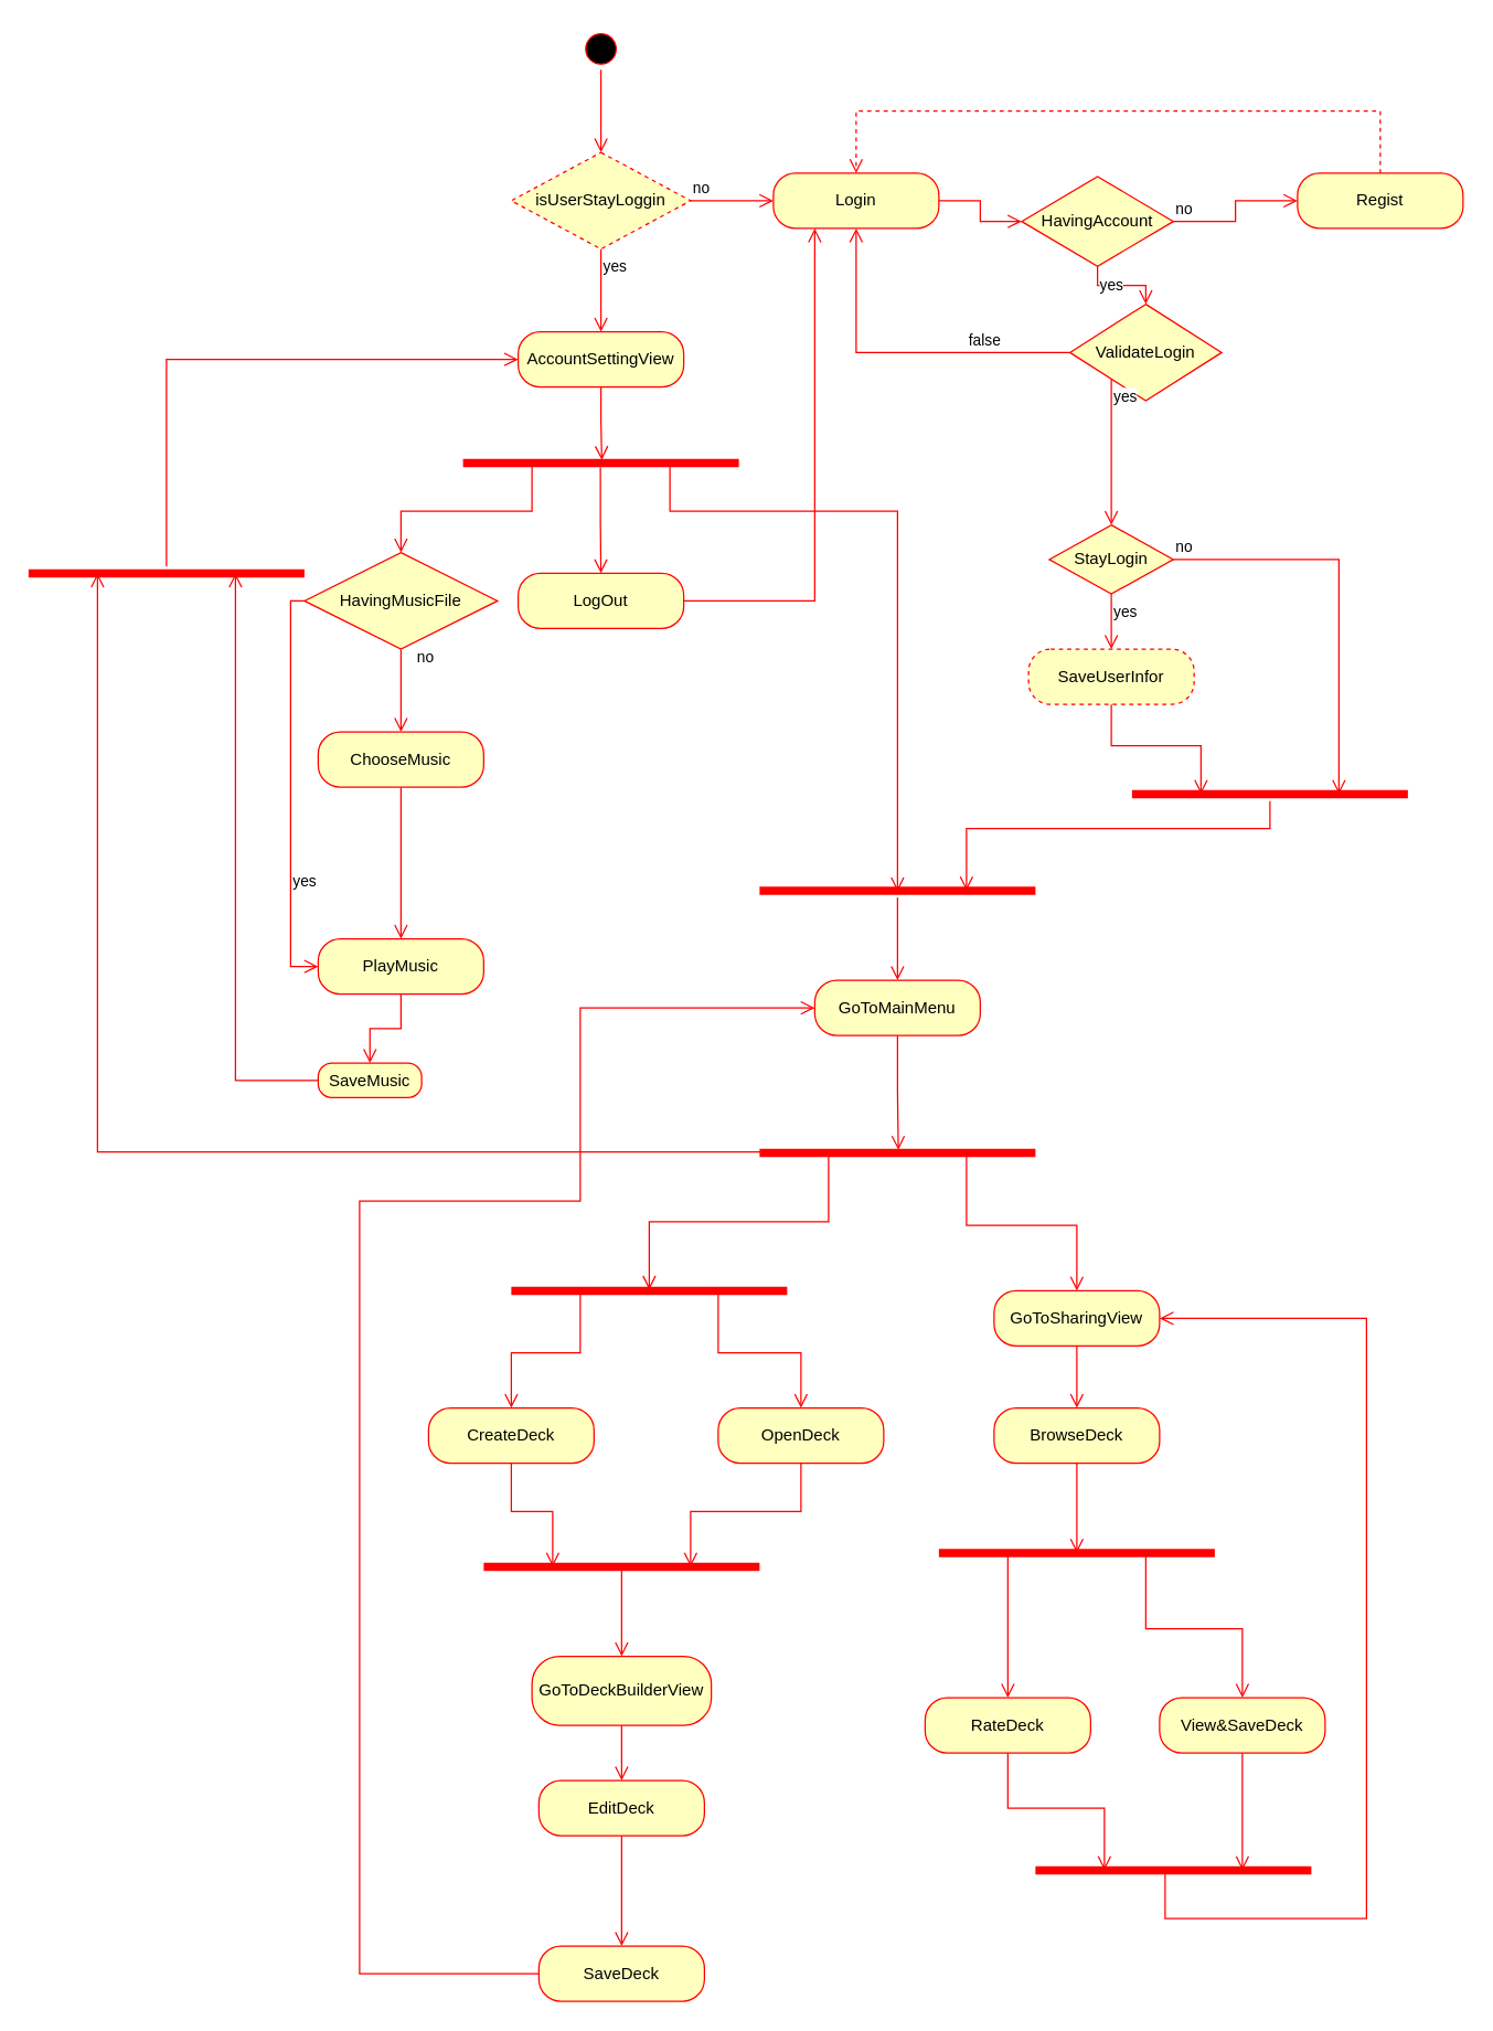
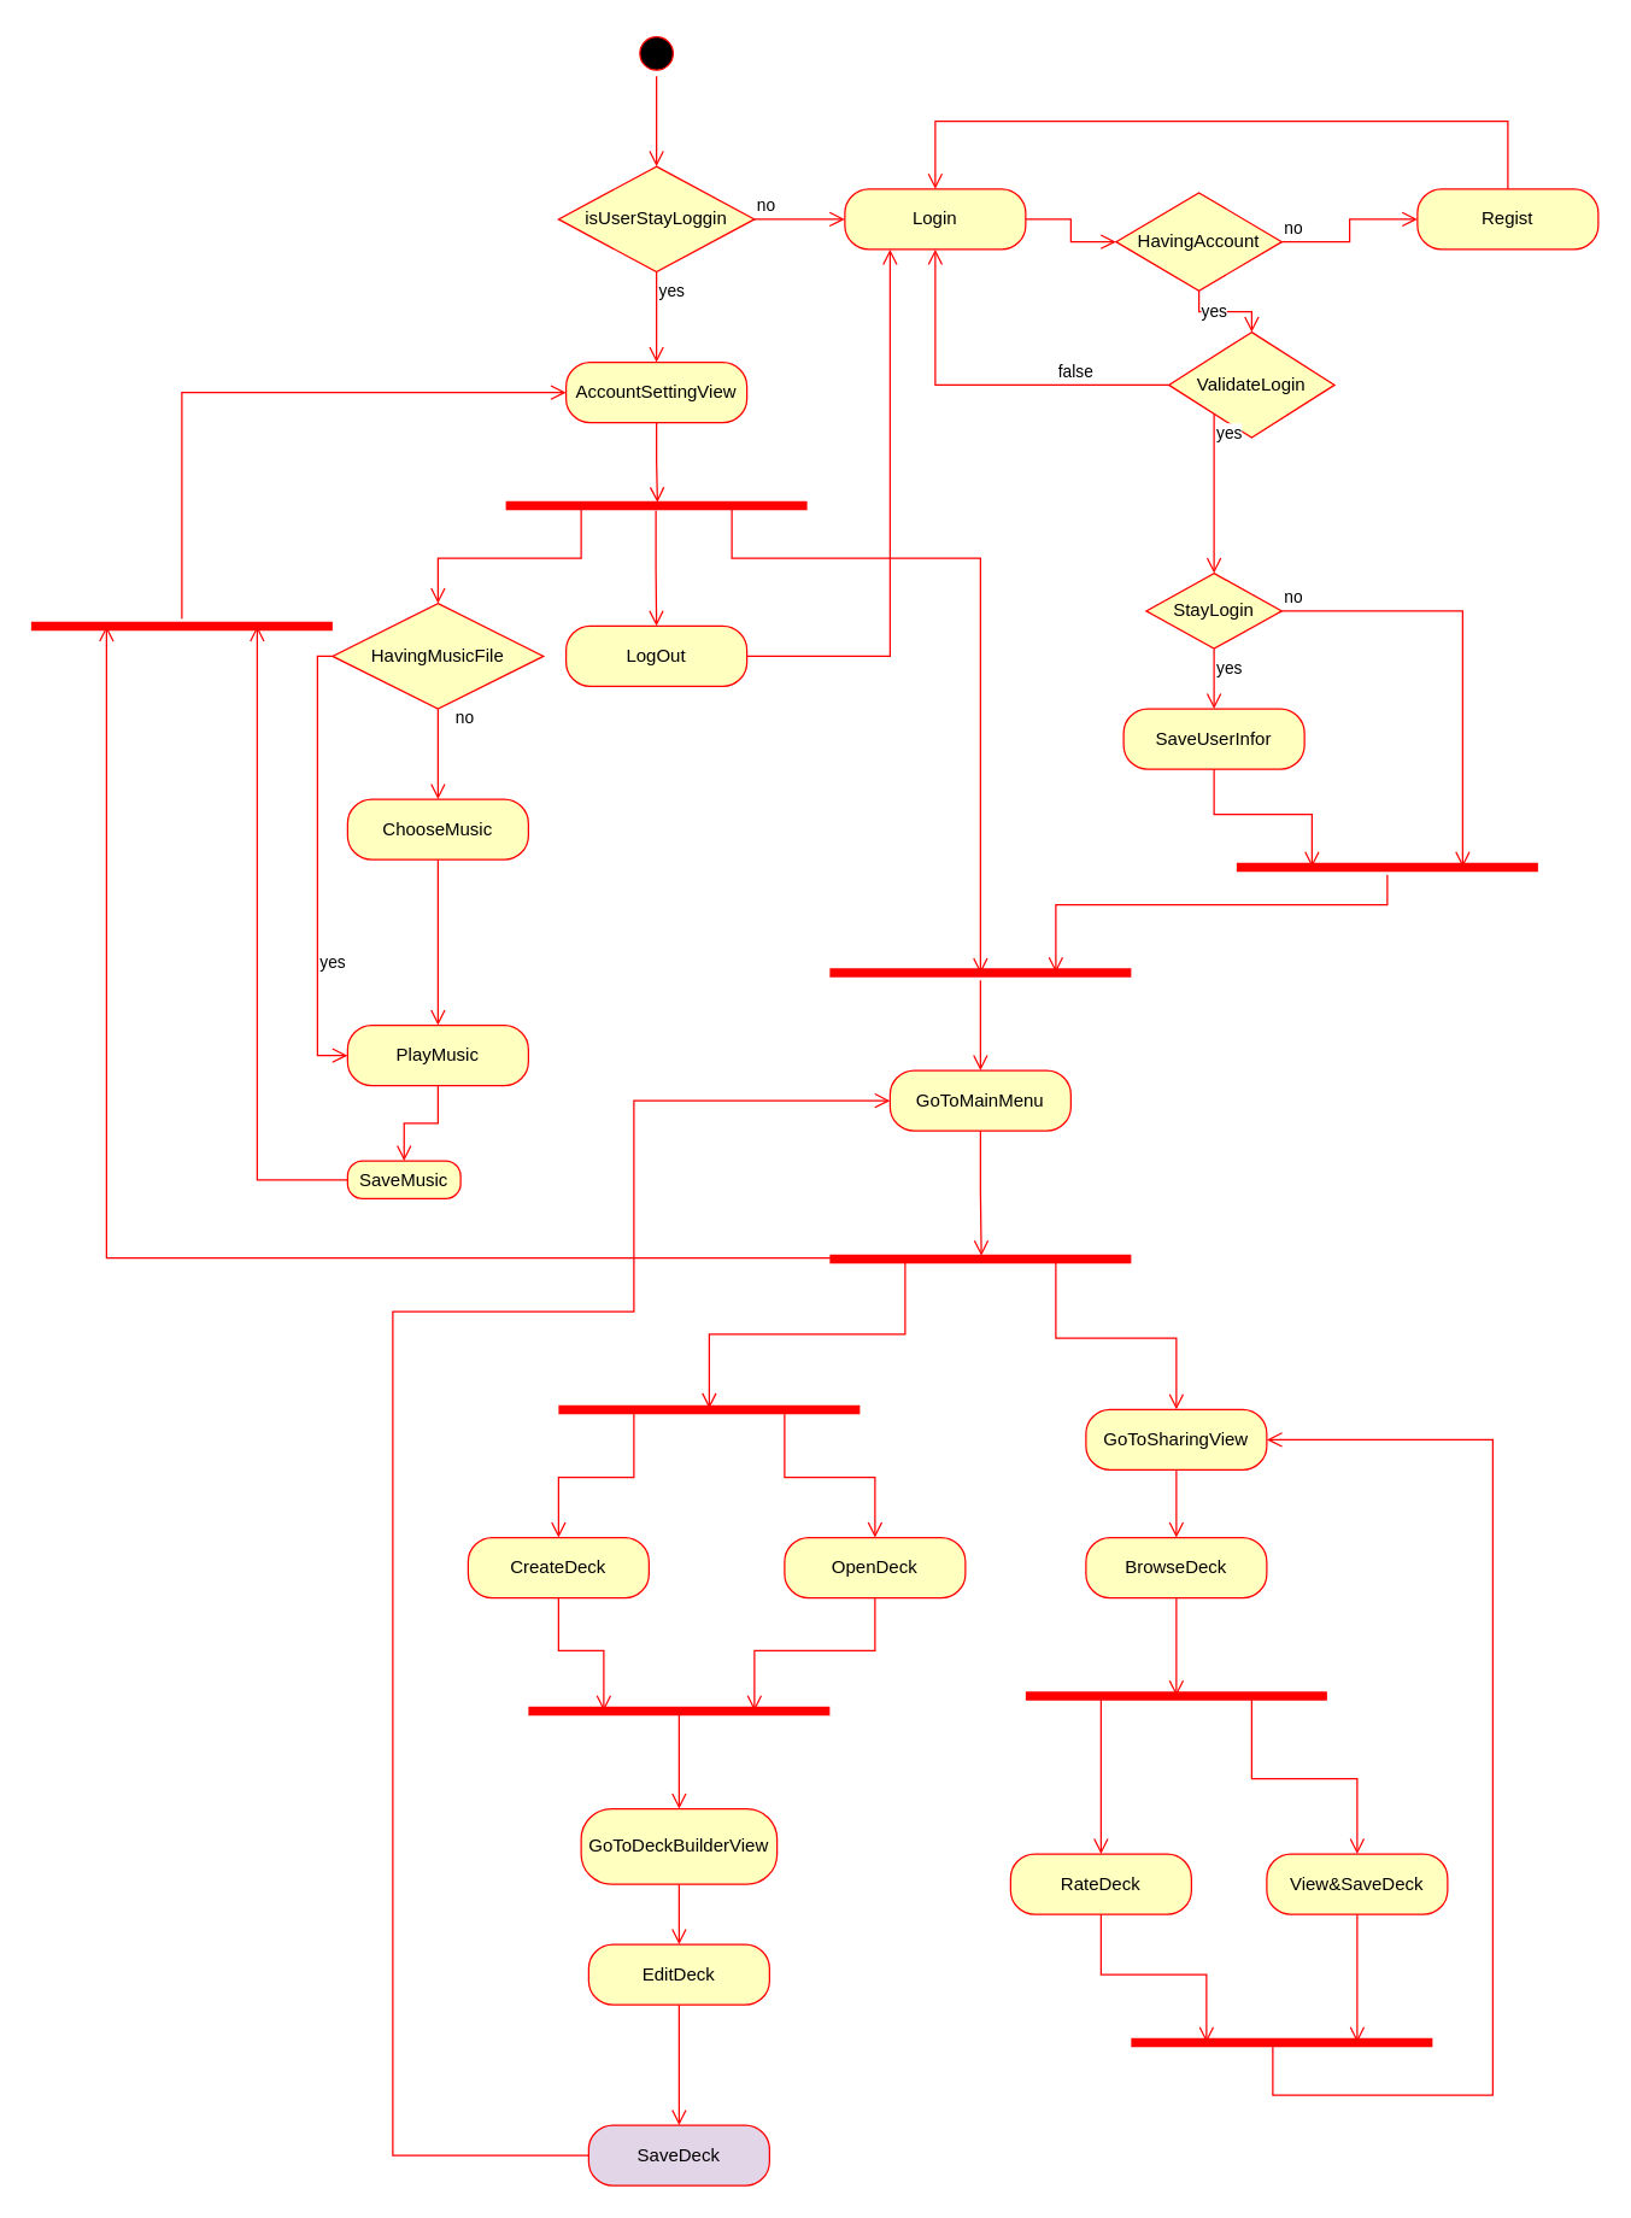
- <mxCell id="26" value="" style="edgeStyle=orthogonalEdgeStyle;html=1;verticalAlign=bottom;endArrow=open;endSize=8;strokeColor=#ff0000;rounded=0;exitX=0.5;exitY=0;exitDx=0;exitDy=0;entryX=0.5;entryY=0;entryDx=0;entryDy=0;dashed=1;" edge="1" source="25" parent="1" target="20"><mxGeometry relative="1" as="geometry"><mxPoint x="1010" y="240" as="targetPoint" /><Array as="points"><mxPoint x="1000" y="80" /><mxPoint x="620" y="80" /></Array></mxGeometry></mxCell>
+ <mxCell id="26" value="" style="edgeStyle=orthogonalEdgeStyle;html=1;verticalAlign=bottom;endArrow=open;endSize=8;strokeColor=#ff0000;rounded=0;exitX=0.5;exitY=0;exitDx=0;exitDy=0;entryX=0.5;entryY=0;entryDx=0;entryDy=0;" edge="1" source="25" parent="1" target="20"><mxGeometry relative="1" as="geometry"><mxPoint x="1010" y="240" as="targetPoint" /><Array as="points"><mxPoint x="1000" y="80" /><mxPoint x="620" y="80" /></Array></mxGeometry></mxCell>
- <mxCell id="4" value="isUserStayLoggin" style="rhombus;whiteSpace=wrap;html=1;fontColor=#000000;fillColor=#ffffc0;strokeColor=#ff0000;dashed=1;" vertex="1" parent="1"><mxGeometry x="370" y="110" width="130" height="70" as="geometry" /></mxCell>
+ <mxCell id="4" value="isUserStayLoggin" style="rhombus;whiteSpace=wrap;html=1;fontColor=#000000;fillColor=#ffffc0;strokeColor=#ff0000;" vertex="1" parent="1"><mxGeometry x="370" y="110" width="130" height="70" as="geometry" /></mxCell>
- <mxCell id="37" value="SaveUserInfor" style="rounded=1;whiteSpace=wrap;html=1;arcSize=40;fontColor=#000000;fillColor=#ffffc0;strokeColor=#ff0000;dashed=1;" vertex="1" parent="1"><mxGeometry x="745" y="470" width="120" height="40" as="geometry" /></mxCell>
+ <mxCell id="37" value="SaveUserInfor" style="rounded=1;whiteSpace=wrap;html=1;arcSize=40;fontColor=#000000;fillColor=#ffffc0;strokeColor=#ff0000;" vertex="1" parent="1"><mxGeometry x="745" y="470" width="120" height="40" as="geometry" /></mxCell>
- <mxCell id="73" value="SaveDeck" style="rounded=1;whiteSpace=wrap;html=1;arcSize=40;fontColor=#000000;fillColor=#ffffc0;strokeColor=#ff0000;" vertex="1" parent="1"><mxGeometry x="390" y="1410" width="120" height="40" as="geometry" /></mxCell>
+ <mxCell id="73" value="SaveDeck" style="rounded=1;whiteSpace=wrap;html=1;arcSize=40;fontColor=#000000;fillColor=#e1d5e7;strokeColor=#ff0000;" vertex="1" parent="1"><mxGeometry x="390" y="1410" width="120" height="40" as="geometry" /></mxCell>
